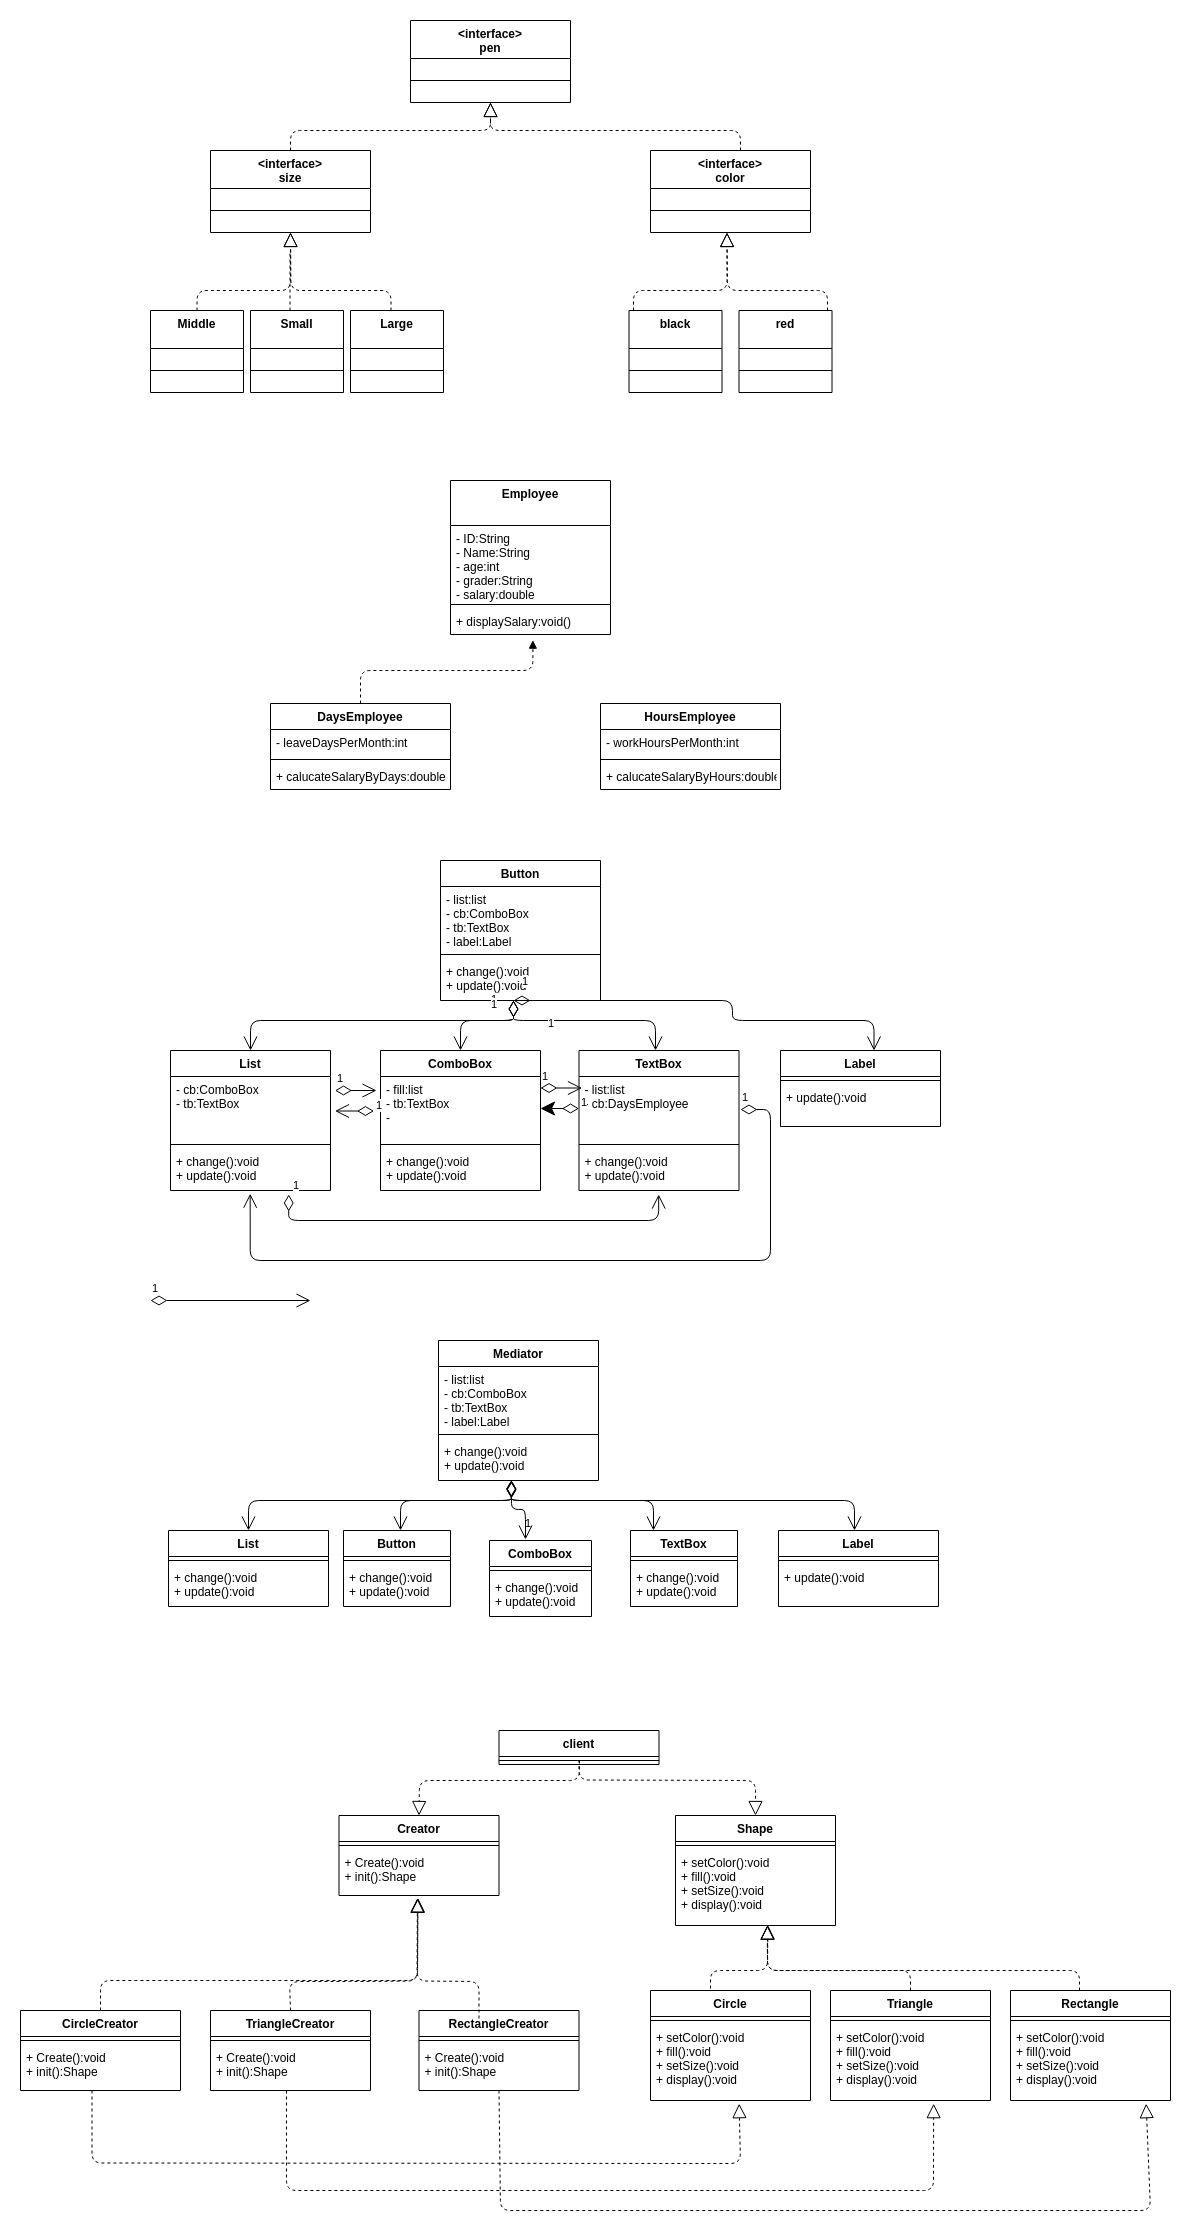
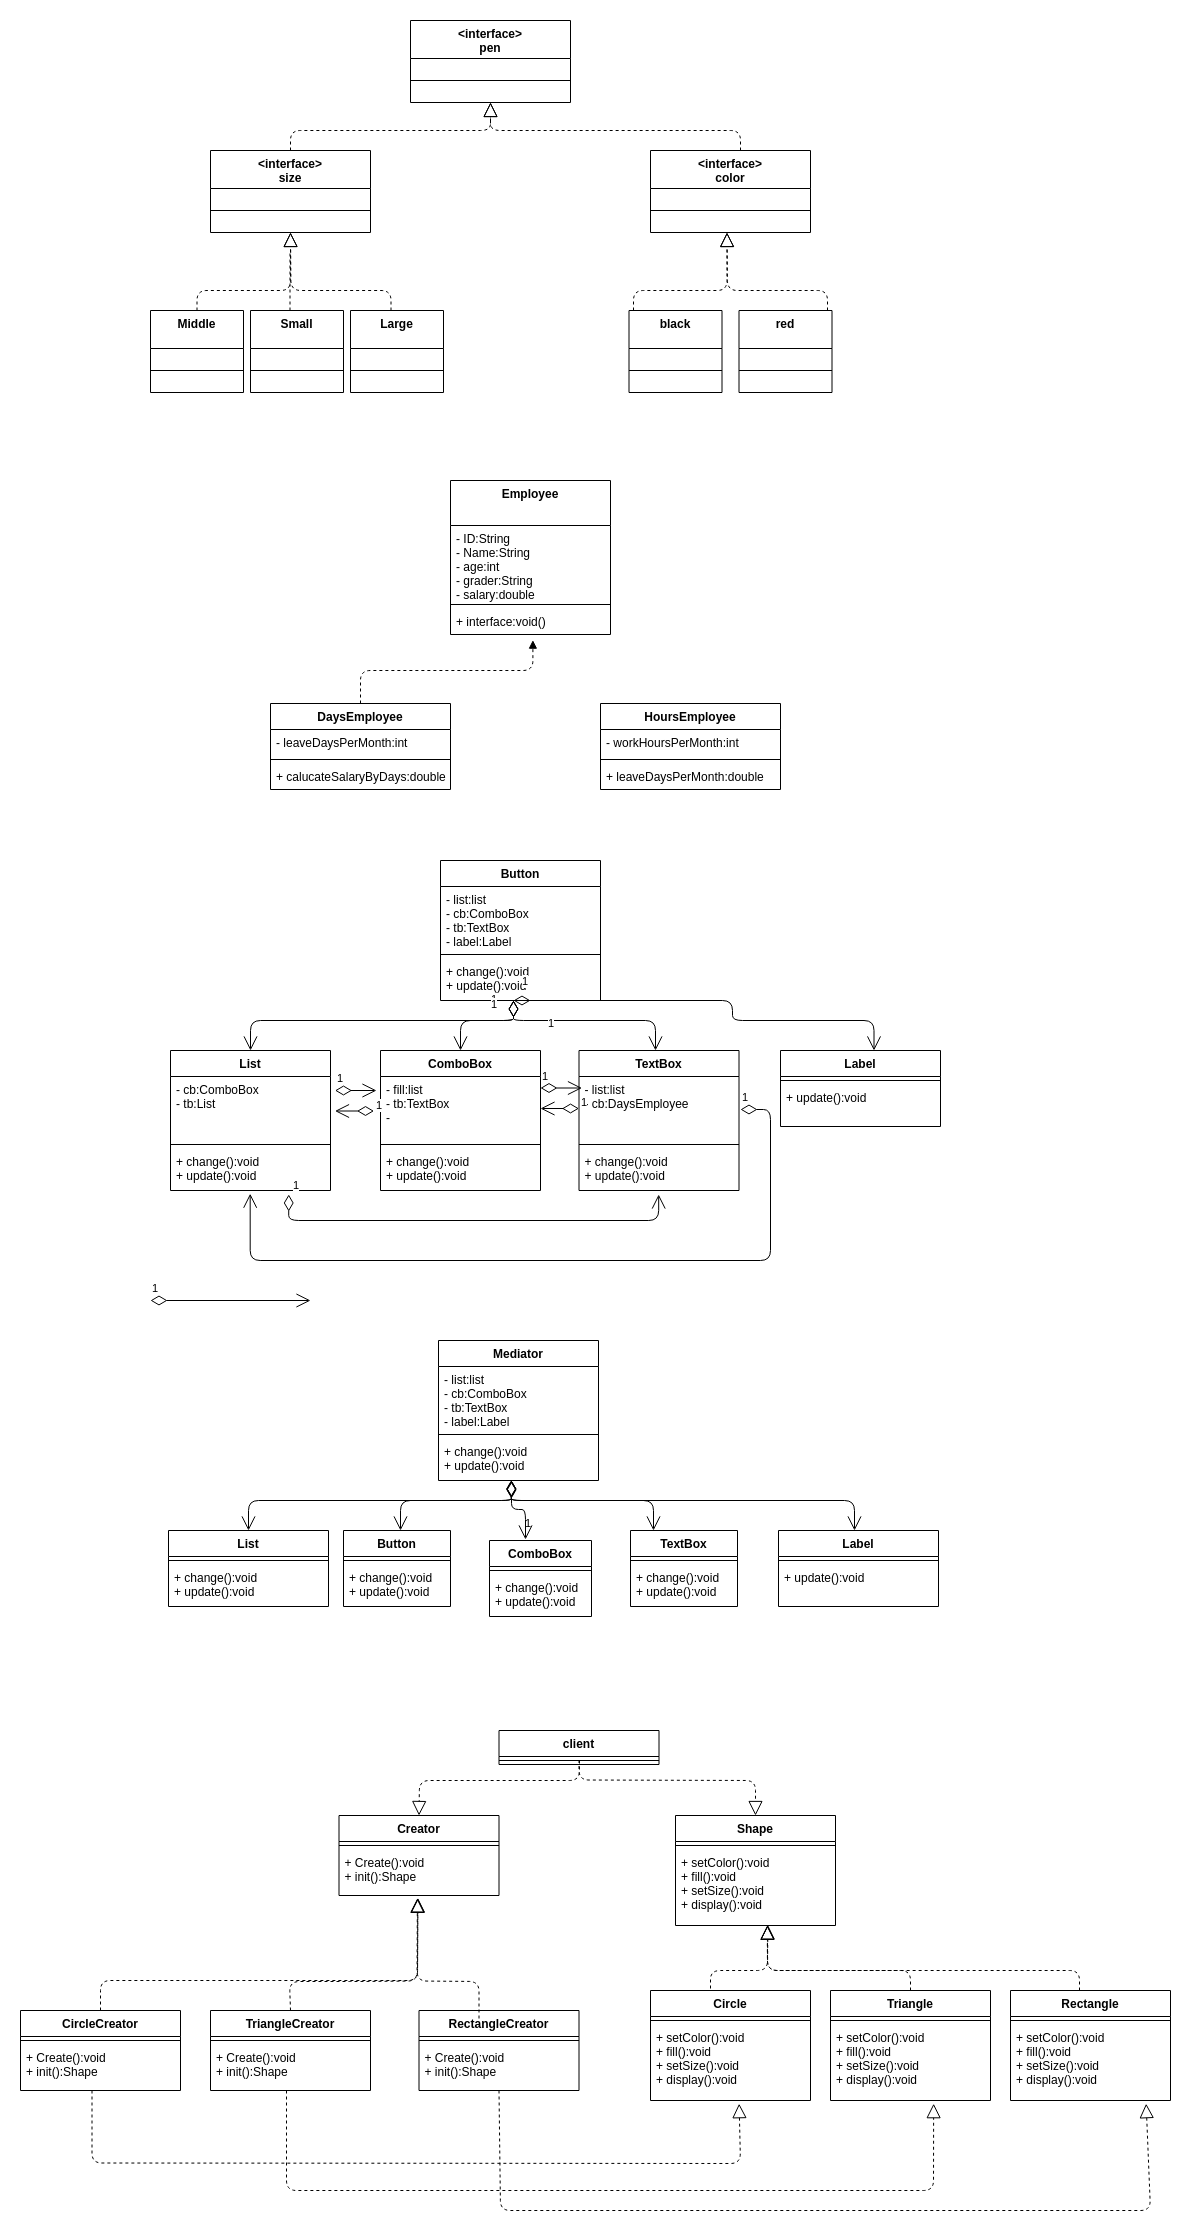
- <mxCell id="28" value="+ displaySalary:void()" style="text;strokeColor=none;fillColor=none;align=left;verticalAlign=top;spacingLeft=4;spacingRight=4;overflow=hidden;rotatable=0;points=[[0,0.5],[1,0.5]];portConstraint=eastwest;" parent="25" vertex="1"><mxGeometry y="128" width="160" height="26" as="geometry" /></mxCell>
+ <mxCell id="28" value="+ interface:void()" style="text;strokeColor=none;fillColor=none;align=left;verticalAlign=top;spacingLeft=4;spacingRight=4;overflow=hidden;rotatable=0;points=[[0,0.5],[1,0.5]];portConstraint=eastwest;" parent="25" vertex="1"><mxGeometry y="128" width="160" height="26" as="geometry" /></mxCell>
- <mxCell id="36" value="+ calucateSalaryByHours:double" style="text;strokeColor=none;fillColor=none;align=left;verticalAlign=top;spacingLeft=4;spacingRight=4;overflow=hidden;rotatable=0;points=[[0,0.5],[1,0.5]];portConstraint=eastwest;" parent="33" vertex="1"><mxGeometry y="60" width="180" height="26" as="geometry" /></mxCell>
+ <mxCell id="36" value="+ leaveDaysPerMonth:double" style="text;strokeColor=none;fillColor=none;align=left;verticalAlign=top;spacingLeft=4;spacingRight=4;overflow=hidden;rotatable=0;points=[[0,0.5],[1,0.5]];portConstraint=eastwest;" parent="33" vertex="1"><mxGeometry y="60" width="180" height="26" as="geometry" /></mxCell>
- <mxCell id="44" value="- cb:ComboBox&#10;- tb:TextBox" style="text;strokeColor=none;fillColor=none;align=left;verticalAlign=top;spacingLeft=4;spacingRight=4;overflow=hidden;rotatable=0;points=[[0,0.5],[1,0.5]];portConstraint=eastwest;" parent="43" vertex="1"><mxGeometry y="26" width="160" height="64" as="geometry" /></mxCell>
+ <mxCell id="44" value="- cb:ComboBox&#10;- tb:List" style="text;strokeColor=none;fillColor=none;align=left;verticalAlign=top;spacingLeft=4;spacingRight=4;overflow=hidden;rotatable=0;points=[[0,0.5],[1,0.5]];portConstraint=eastwest;" parent="43" vertex="1"><mxGeometry y="26" width="160" height="64" as="geometry" /></mxCell>
- <mxCell id="66" value="1" style="endArrow=classic;html=1;endSize=12;startArrow=diamondThin;startSize=14;startFill=0;edgeStyle=orthogonalEdgeStyle;align=left;verticalAlign=bottom;shadow=0;entryX=1;entryY=0.5;entryDx=0;entryDy=0;exitX=0;exitY=0.5;exitDx=0;exitDy=0;" parent="1" source="52" target="48" edge="1"><mxGeometry x="-1" y="3" relative="1" as="geometry"><mxPoint x="560" y="1107.5" as="sourcePoint" /><mxPoint x="601.5" y="1107.5" as="targetPoint" /></mxGeometry></mxCell>
+ <mxCell id="66" value="1" style="endArrow=open;html=1;endSize=12;startArrow=diamondThin;startSize=14;startFill=0;edgeStyle=orthogonalEdgeStyle;align=left;verticalAlign=bottom;shadow=0;entryX=1;entryY=0.5;entryDx=0;entryDy=0;exitX=0;exitY=0.5;exitDx=0;exitDy=0;" parent="1" source="52" target="48" edge="1"><mxGeometry x="-1" y="3" relative="1" as="geometry"><mxPoint x="560" y="1107.5" as="sourcePoint" /><mxPoint x="601.5" y="1107.5" as="targetPoint" /></mxGeometry></mxCell>
